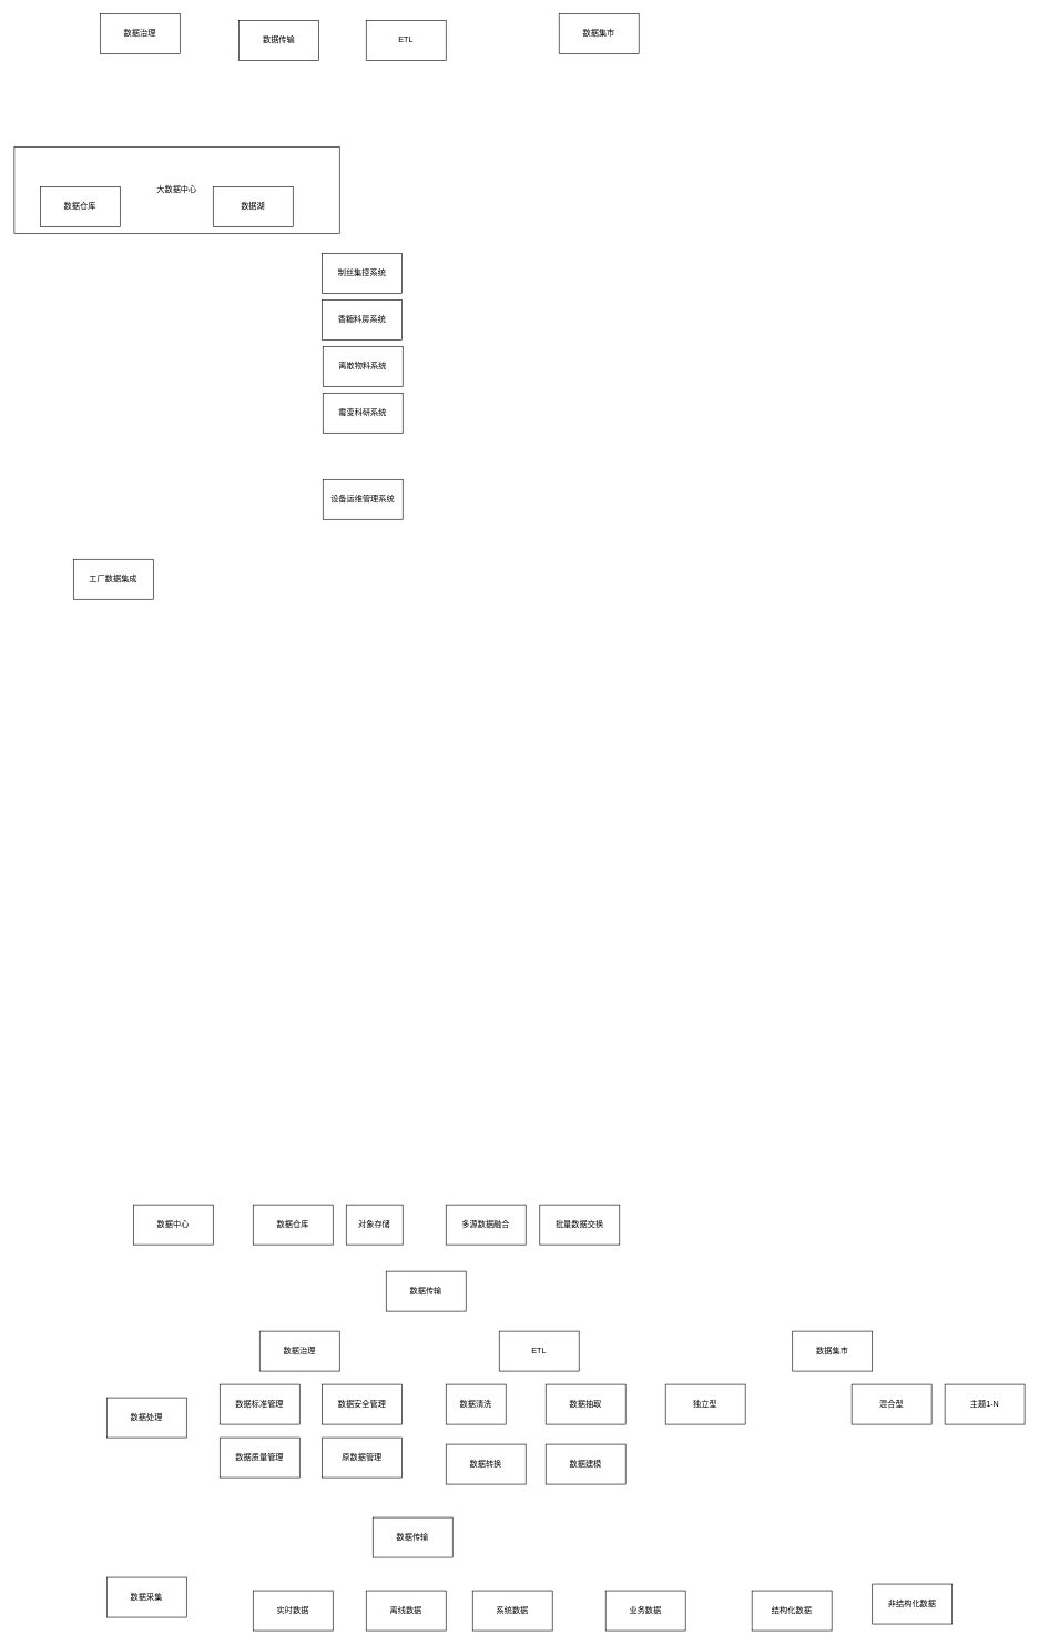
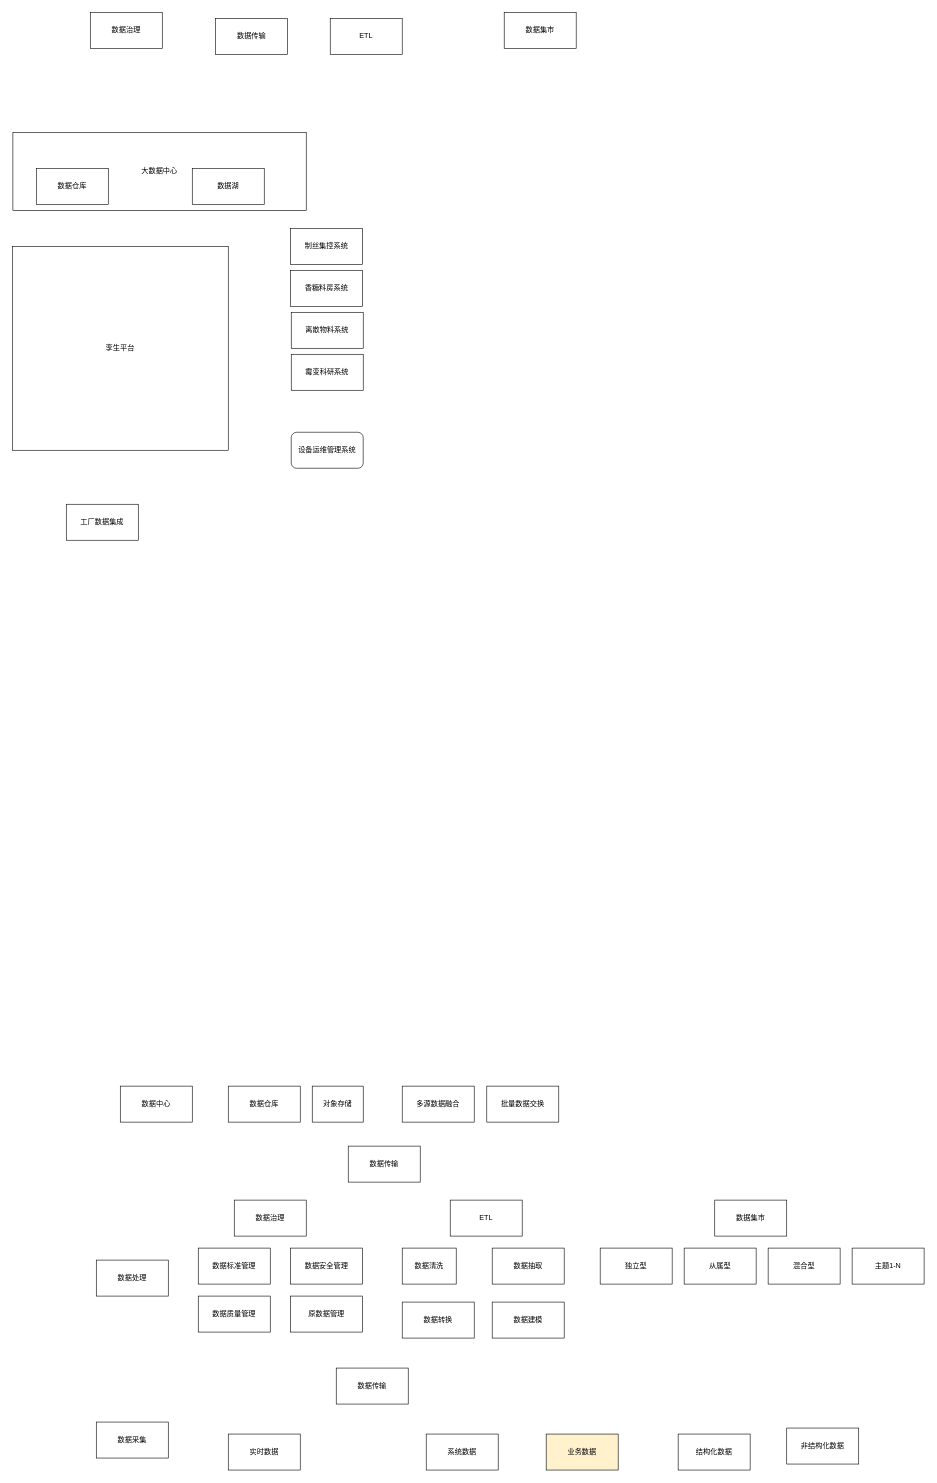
+ <mxCell id="30" value="孪生平台" style="rounded=0;whiteSpace=wrap;html=1;" vertex="1" parent="1"><mxGeometry x="20" y="410" width="360" height="340" as="geometry" /></mxCell>
- <mxCell id="40" value="设备运维管理系统" style="rounded=0;whiteSpace=wrap;html=1;" vertex="1" parent="1"><mxGeometry x="485" y="720" width="120" height="60" as="geometry" /></mxCell>
+ <mxCell id="40" value="设备运维管理系统" style="whiteSpace=wrap;html=1;rounded=1;" vertex="1" parent="1"><mxGeometry x="485" y="720" width="120" height="60" as="geometry" /></mxCell>
+ <mxCell id="21" value="从属型" style="rounded=0;whiteSpace=wrap;html=1;" vertex="1" parent="1"><mxGeometry x="1140" y="2080" width="120" height="60" as="geometry" /></mxCell>
- <mxCell id="4" value="离线数据" style="rounded=0;whiteSpace=wrap;html=1;" vertex="1" parent="1"><mxGeometry x="550" y="2390" width="120" height="60" as="geometry" /></mxCell>
- <mxCell id="29" value="业务数据" style="rounded=0;whiteSpace=wrap;html=1;" vertex="1" parent="1"><mxGeometry x="910" y="2390" width="120" height="60" as="geometry" /></mxCell>
+ <mxCell id="29" value="业务数据" style="rounded=0;whiteSpace=wrap;html=1;fillColor=#fff2cc;" vertex="1" parent="1"><mxGeometry x="910" y="2390" width="120" height="60" as="geometry" /></mxCell>
